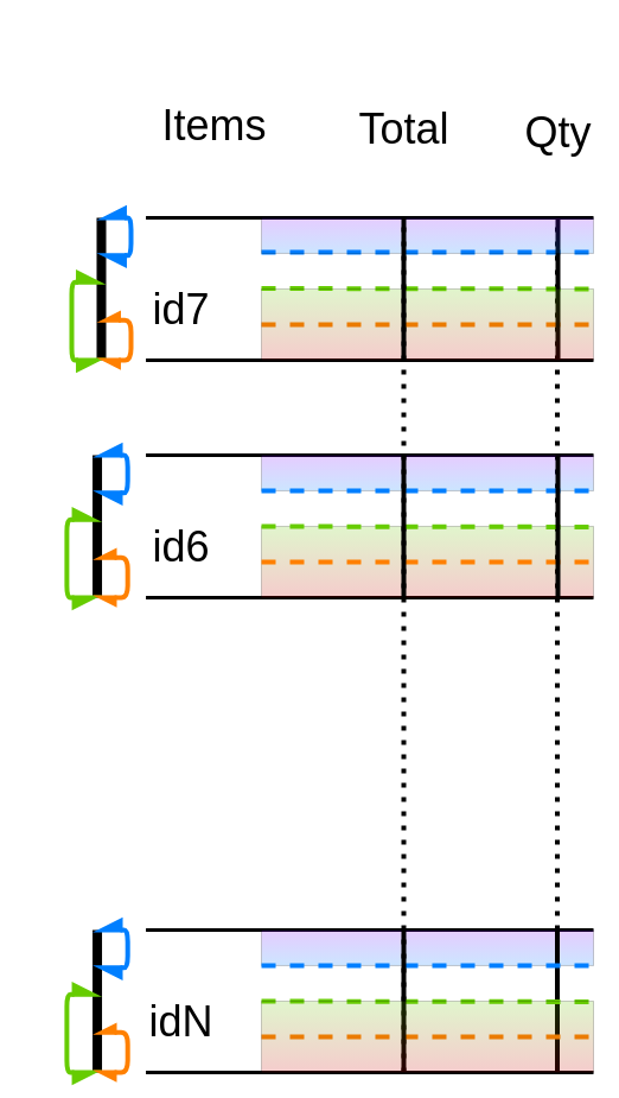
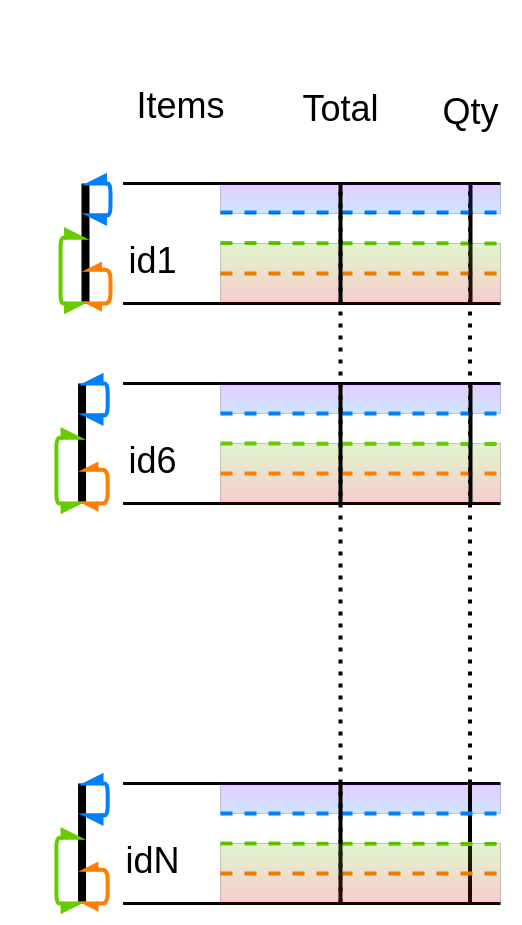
- <mxCell id="35" value="id7" style="shape=image;html=1;verticalAlign=top;verticalLabelPosition=bottom;labelBackgroundColor=#ffffff;imageAspect=0;aspect=fixed;image=https://cdn4.iconfinder.com/data/icons/e-commerce-and-shopping-3/500/gift-present-128.png;fontSize=36;" vertex="1" parent="1"><mxGeometry x="132.821" y="192.95" width="38.647" height="38.647" as="geometry" /></mxCell>
+ <mxCell id="35" value="id1" style="shape=image;html=1;verticalAlign=top;verticalLabelPosition=bottom;labelBackgroundColor=#ffffff;imageAspect=0;aspect=fixed;image=https://cdn4.iconfinder.com/data/icons/e-commerce-and-shopping-3/500/gift-present-128.png;fontSize=36;" vertex="1" parent="1"><mxGeometry x="132.821" y="192.95" width="38.647" height="38.647" as="geometry" /></mxCell>
